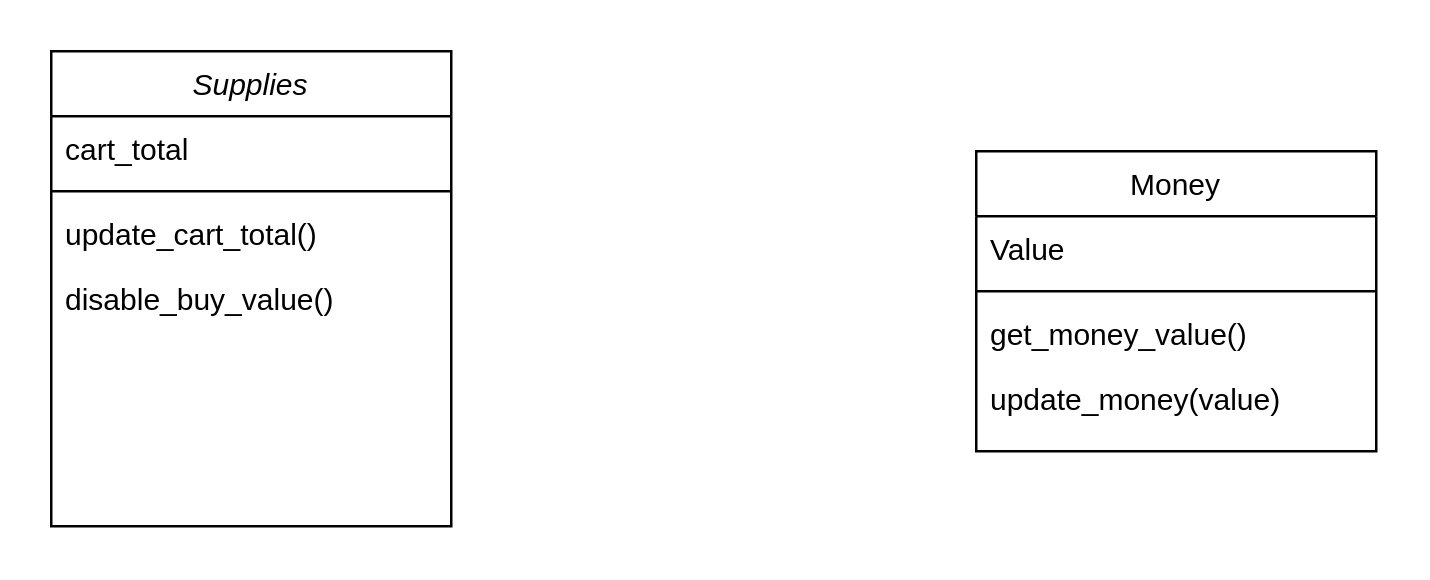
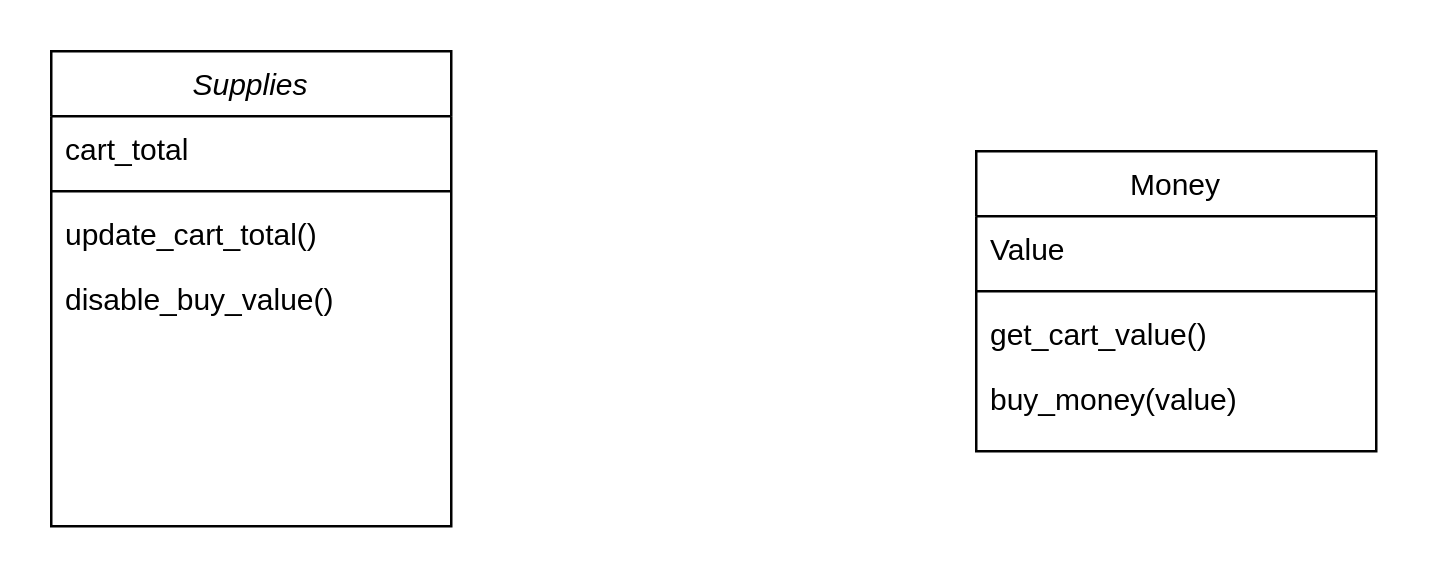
- <mxCell id="5" value="get_money_value()" style="text;align=left;verticalAlign=top;spacingLeft=4;spacingRight=4;overflow=hidden;rotatable=0;points=[[0,0.5],[1,0.5]];portConstraint=eastwest;" parent="2" vertex="1"><mxGeometry y="60" width="160" height="26" as="geometry" /></mxCell>
+ <mxCell id="5" value="get_cart_value()" style="text;align=left;verticalAlign=top;spacingLeft=4;spacingRight=4;overflow=hidden;rotatable=0;points=[[0,0.5],[1,0.5]];portConstraint=eastwest;" parent="2" vertex="1"><mxGeometry y="60" width="160" height="26" as="geometry" /></mxCell>
- <mxCell id="6" value="update_money(value)" style="text;align=left;verticalAlign=top;spacingLeft=4;spacingRight=4;overflow=hidden;rotatable=0;points=[[0,0.5],[1,0.5]];portConstraint=eastwest;" vertex="1" parent="2"><mxGeometry y="86" width="160" height="26" as="geometry" /></mxCell>
+ <mxCell id="6" value="buy_money(value)" style="text;align=left;verticalAlign=top;spacingLeft=4;spacingRight=4;overflow=hidden;rotatable=0;points=[[0,0.5],[1,0.5]];portConstraint=eastwest;" vertex="1" parent="2"><mxGeometry y="86" width="160" height="26" as="geometry" /></mxCell>
